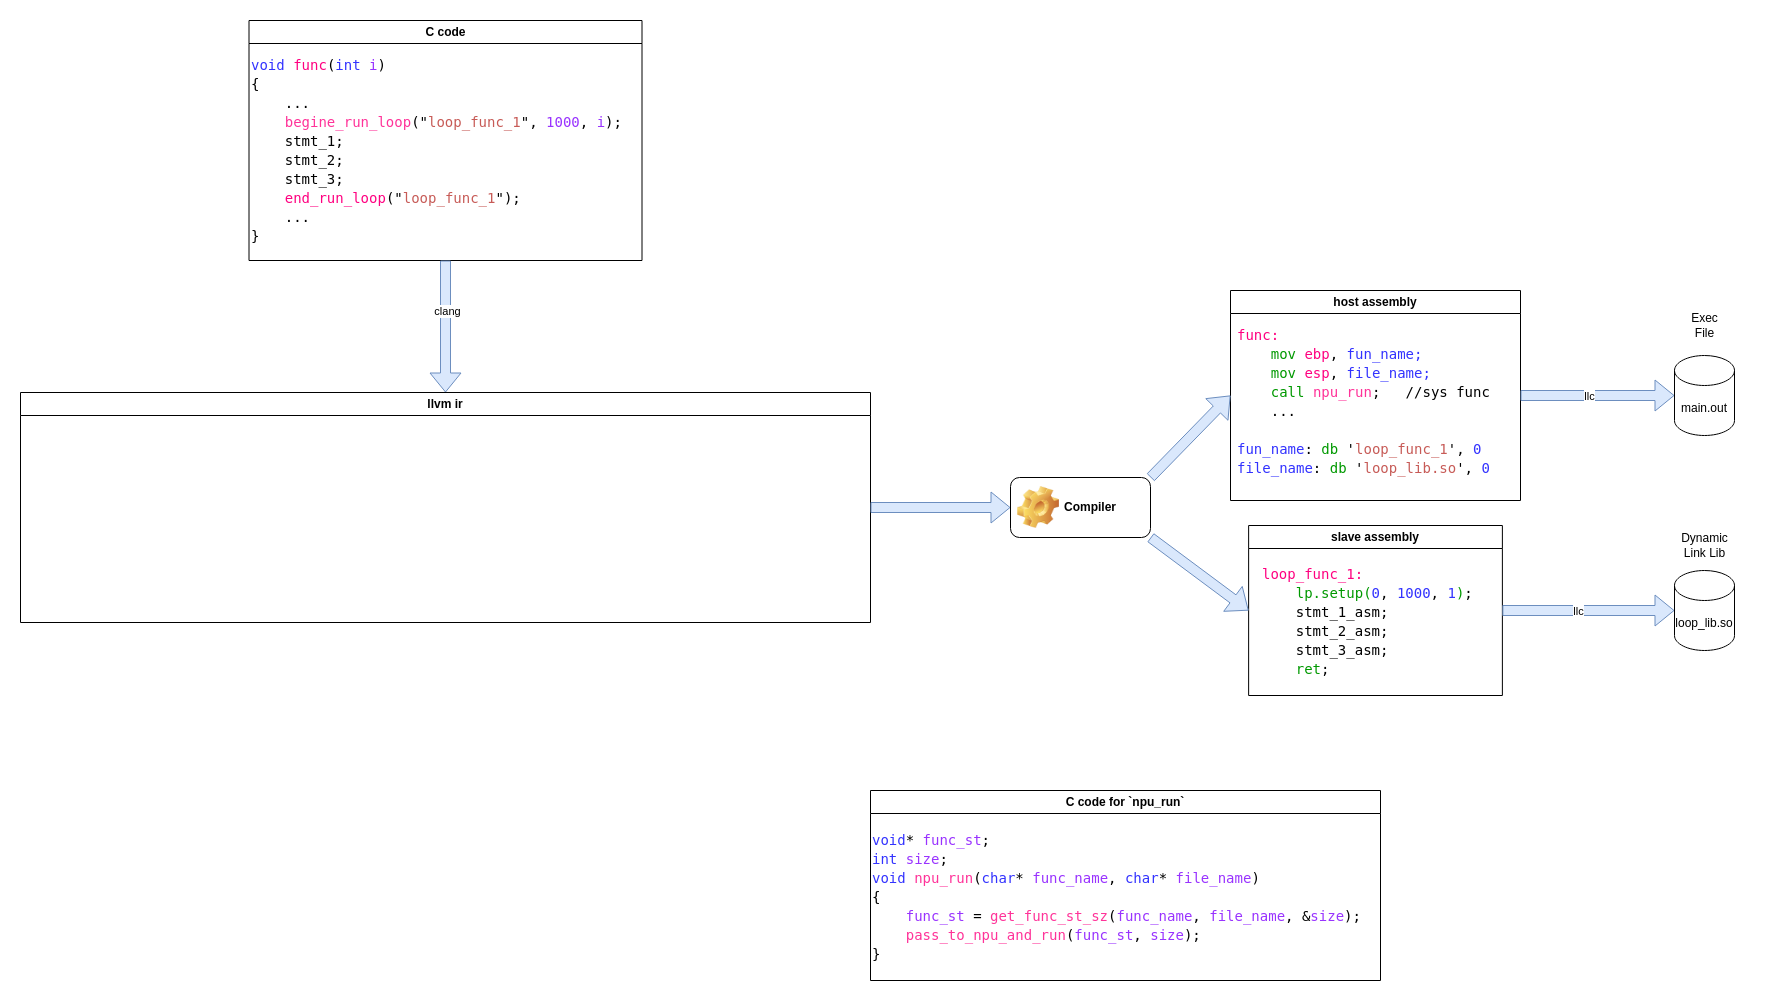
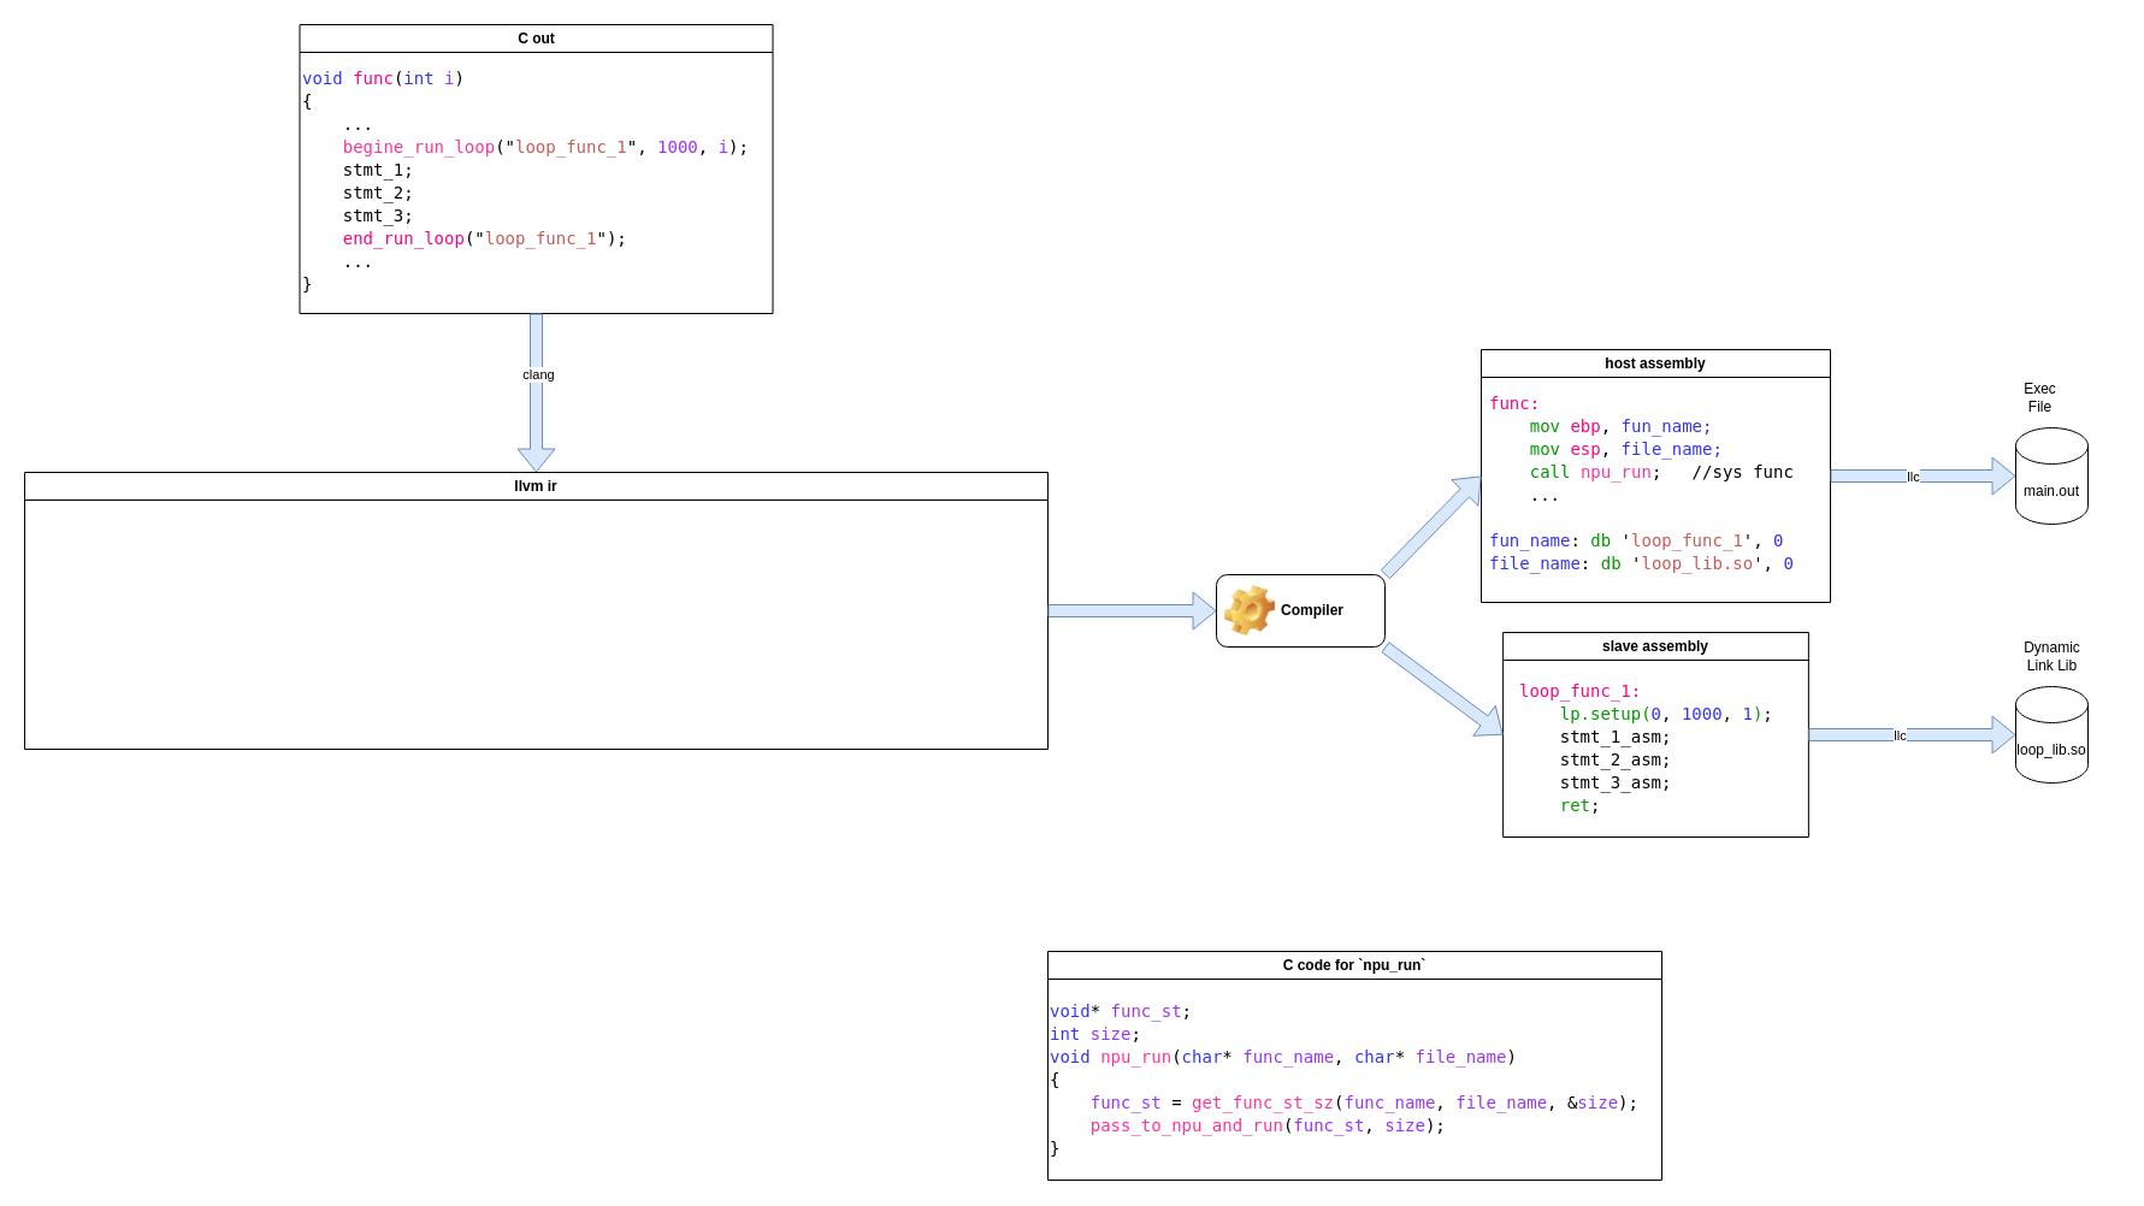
- <mxCell id="2" value="C code" style="swimlane;whiteSpace=wrap;html=1;" parent="1" vertex="1"><mxGeometry x="248.5" y="20" width="393" height="240" as="geometry" /></mxCell>
+ <mxCell id="2" value="C out" style="swimlane;whiteSpace=wrap;html=1;" parent="1" vertex="1"><mxGeometry x="248.5" y="20" width="393" height="240" as="geometry" /></mxCell>
- <mxCell id="19" value="&lt;span style=&quot;text-wrap: wrap;&quot;&gt;Exec File&lt;/span&gt;" style="text;html=1;align=center;verticalAlign=middle;resizable=0;points=[];autosize=1;strokeColor=none;fillColor=none;" parent="1" vertex="1"><mxGeometry x="1669" y="310" width="70" height="30" as="geometry" /></mxCell>
+ <mxCell id="19" value="&lt;span style=&quot;text-wrap: wrap;&quot;&gt;Exec File&lt;/span&gt;" style="text;html=1;align=center;verticalAlign=middle;resizable=0;points=[];autosize=1;strokeColor=none;fillColor=none;" parent="1" vertex="1"><mxGeometry x="1659" y="315" width="70" height="30" as="geometry" /></mxCell>
